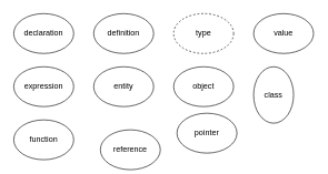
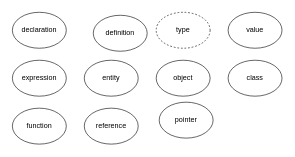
- <mxCell id="4" value="definition" style="ellipse;whiteSpace=wrap;html=1;" vertex="1" parent="1"><mxGeometry x="140" y="20" width="90" height="60" as="geometry" /></mxCell>
+ <mxCell id="4" value="definition" style="ellipse;whiteSpace=wrap;html=1;" vertex="1" parent="1"><mxGeometry x="155" y="25" width="90" height="60" as="geometry" /></mxCell>
- <mxCell id="9" value="class" style="ellipse;whiteSpace=wrap;html=1;" vertex="1" parent="1"><mxGeometry x="380" y="100" width="60" height="85" as="geometry" /></mxCell>
+ <mxCell id="9" value="class" style="ellipse;whiteSpace=wrap;html=1;" vertex="1" parent="1"><mxGeometry x="380" y="100" width="90" height="60" as="geometry" /></mxCell>
- <mxCell id="11" value="reference" style="ellipse;whiteSpace=wrap;html=1;" vertex="1" parent="1"><mxGeometry x="150" y="195" width="90" height="60" as="geometry" /></mxCell>
+ <mxCell id="11" value="reference" style="ellipse;whiteSpace=wrap;html=1;" vertex="1" parent="1"><mxGeometry x="140" y="180" width="90" height="60" as="geometry" /></mxCell>
